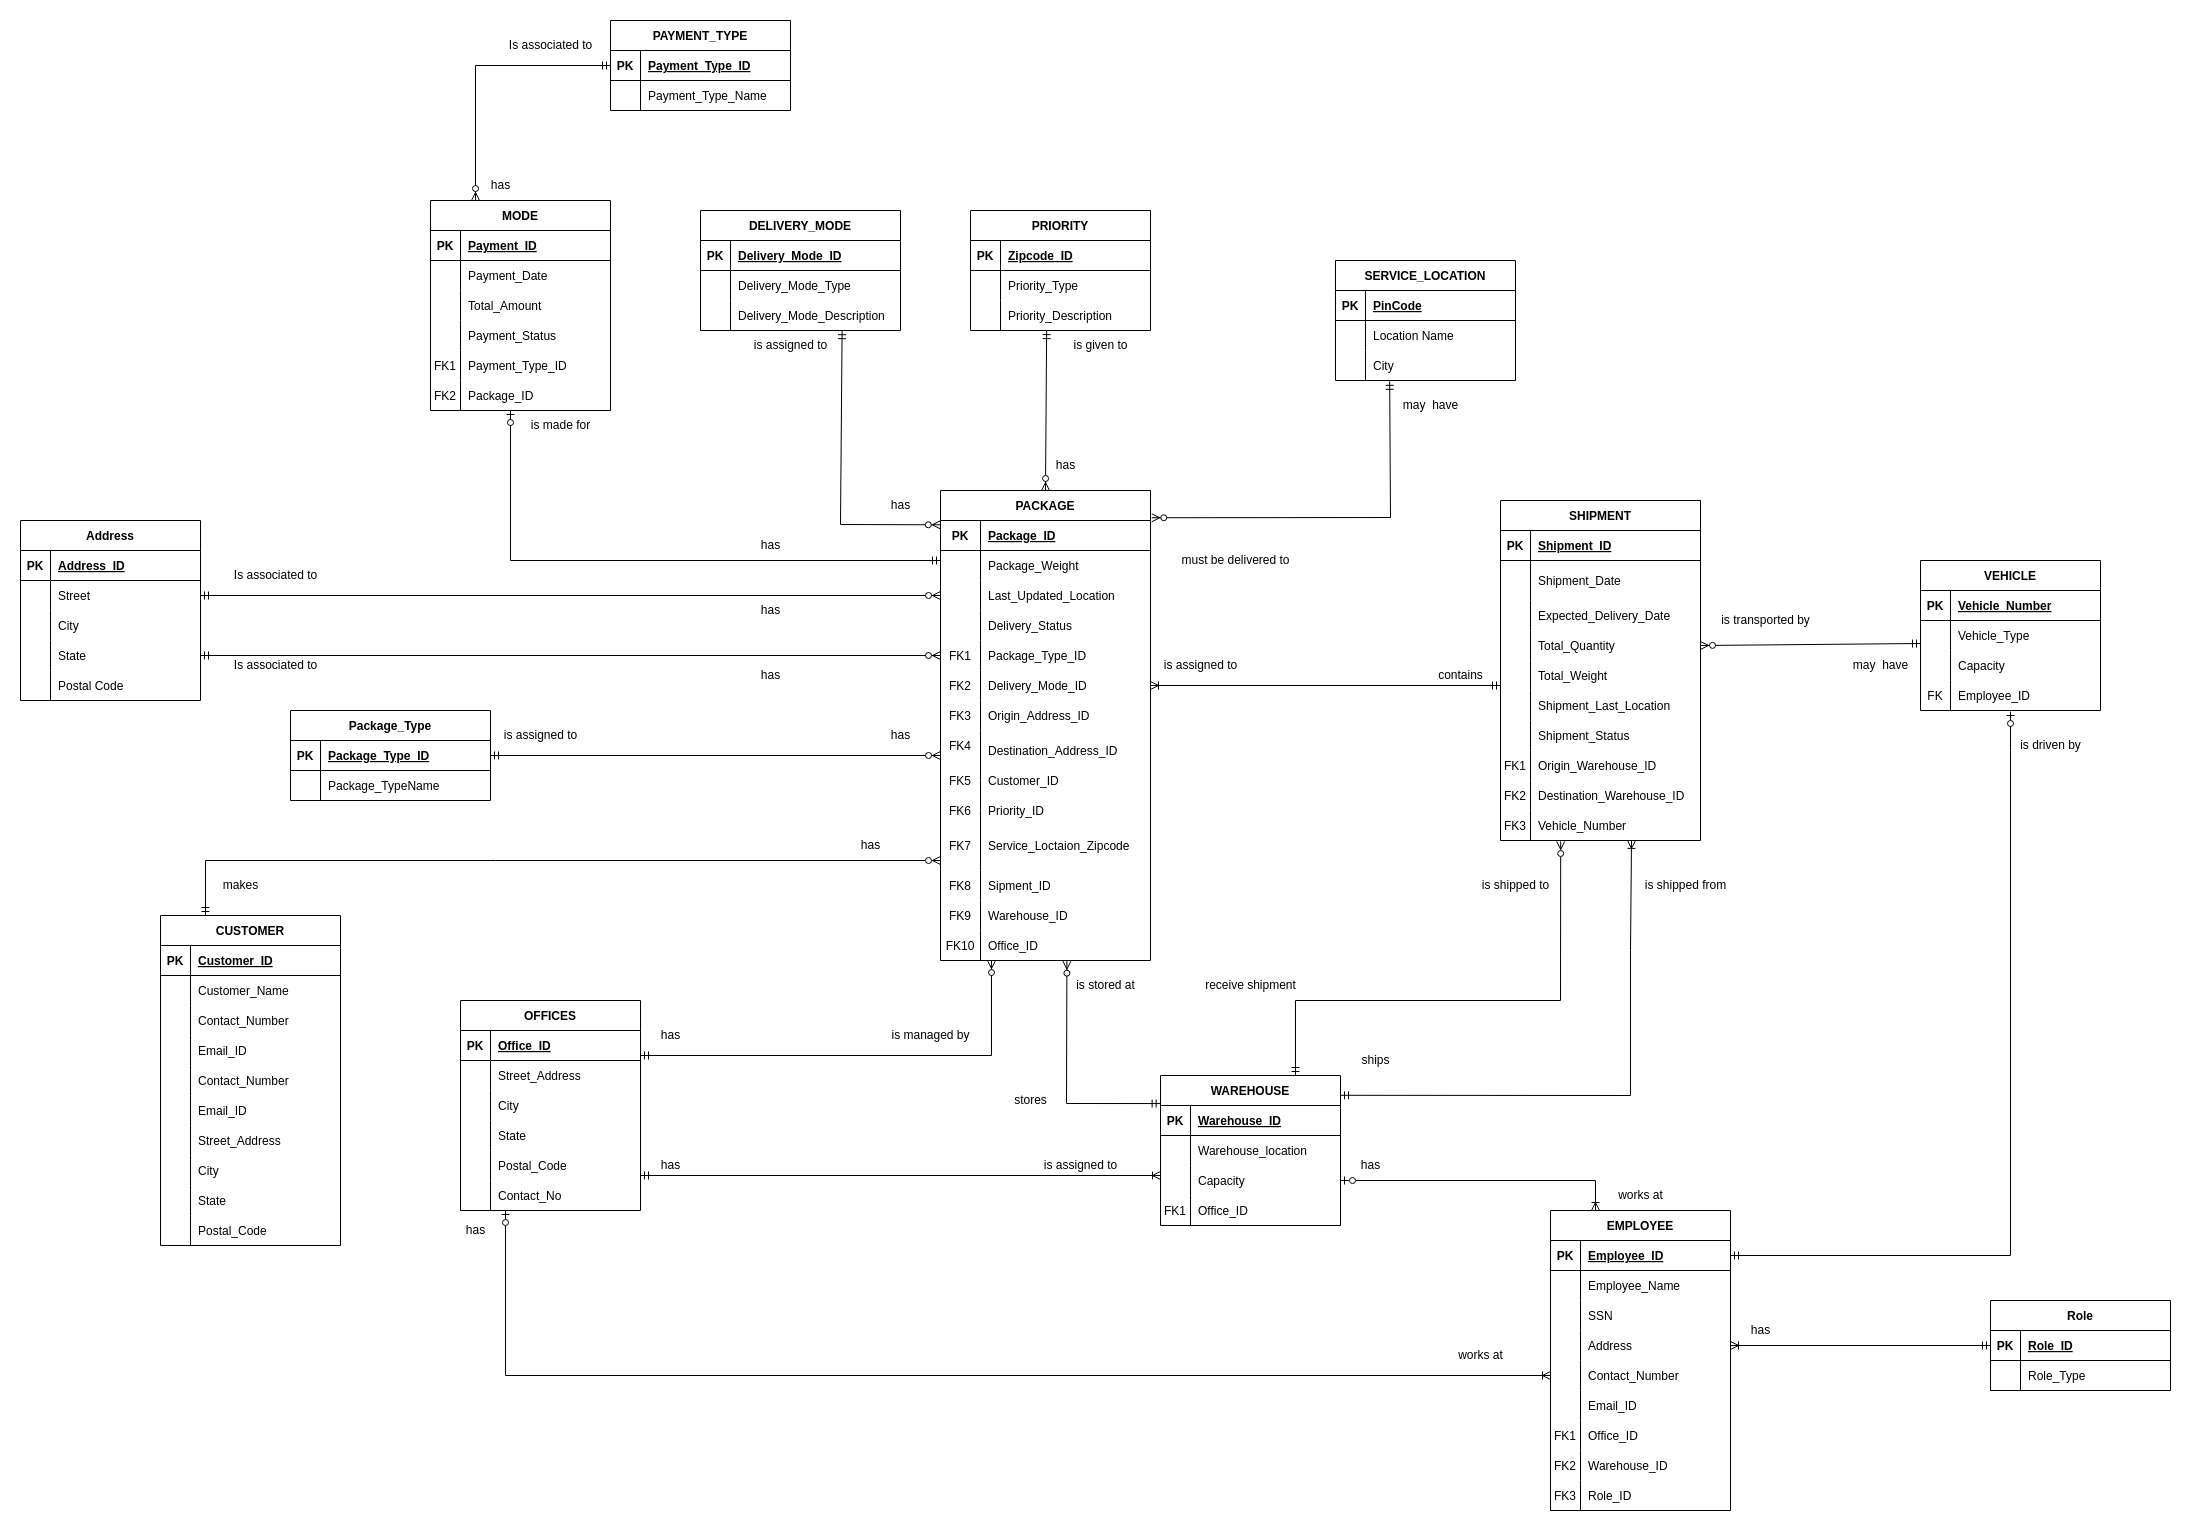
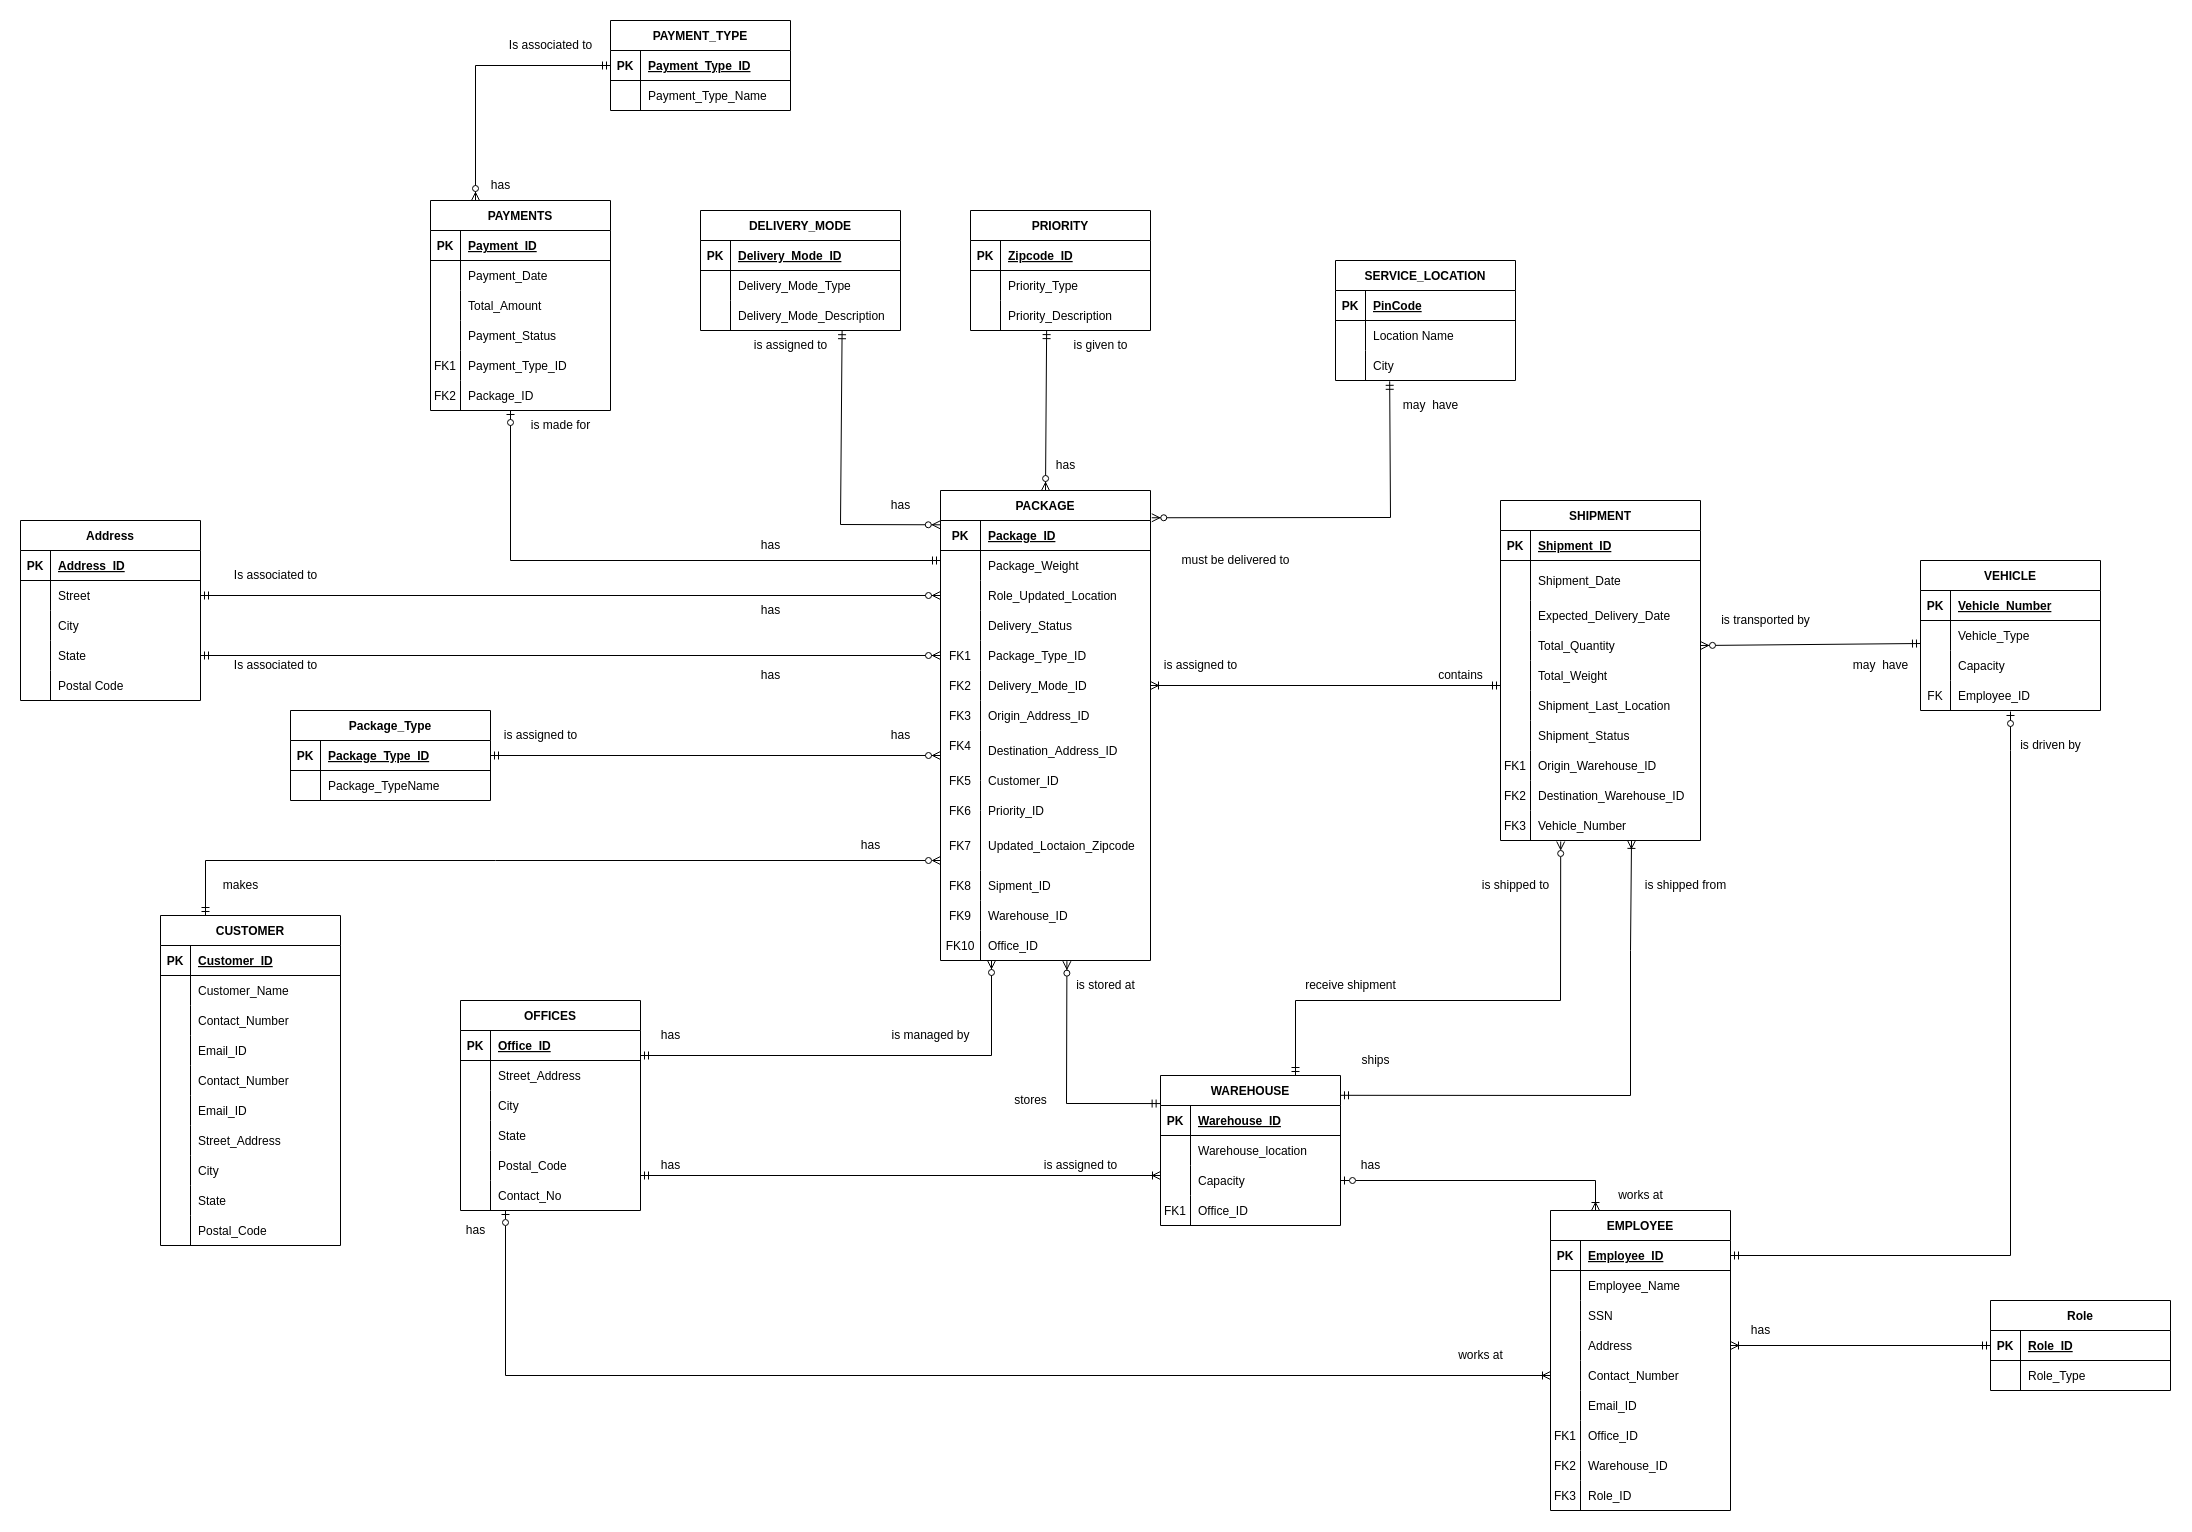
- <mxCell id="151" value="MODE" style="shape=table;startSize=30;container=1;collapsible=1;childLayout=tableLayout;fixedRows=1;rowLines=0;fontStyle=1;align=center;resizeLast=1;" vertex="1" parent="1"><mxGeometry x="430" y="200" width="180" height="210" as="geometry" /></mxCell>
+ <mxCell id="151" value="PAYMENTS" style="shape=table;startSize=30;container=1;collapsible=1;childLayout=tableLayout;fixedRows=1;rowLines=0;fontStyle=1;align=center;resizeLast=1;" vertex="1" parent="1"><mxGeometry x="430" y="200" width="180" height="210" as="geometry" /></mxCell>
- <mxCell id="42" value="Last_Updated_Location" style="shape=partialRectangle;connectable=0;fillColor=none;top=0;left=0;bottom=0;right=0;align=left;spacingLeft=6;overflow=hidden;" vertex="1" parent="40"><mxGeometry x="40" width="170" height="30" as="geometry"><mxRectangle width="170" height="30" as="alternateBounds" /></mxGeometry></mxCell>
+ <mxCell id="42" value="Role_Updated_Location" style="shape=partialRectangle;connectable=0;fillColor=none;top=0;left=0;bottom=0;right=0;align=left;spacingLeft=6;overflow=hidden;" vertex="1" parent="40"><mxGeometry x="40" width="170" height="30" as="geometry"><mxRectangle width="170" height="30" as="alternateBounds" /></mxGeometry></mxCell>
- <mxCell id="285" value="Service_Loctaion_Zipcode" style="shape=partialRectangle;connectable=0;fillColor=none;top=0;left=0;bottom=0;right=0;align=left;spacingLeft=6;fontStyle=0;overflow=hidden;" vertex="1" parent="1"><mxGeometry x="980" y="830" width="170" height="30" as="geometry"><mxRectangle width="170" height="30" as="alternateBounds" /></mxGeometry></mxCell>
+ <mxCell id="285" value="Updated_Loctaion_Zipcode" style="shape=partialRectangle;connectable=0;fillColor=none;top=0;left=0;bottom=0;right=0;align=left;spacingLeft=6;fontStyle=0;overflow=hidden;" vertex="1" parent="1"><mxGeometry x="980" y="830" width="170" height="30" as="geometry"><mxRectangle width="170" height="30" as="alternateBounds" /></mxGeometry></mxCell>
- <mxCell id="258" value="receive shipment" style="text;html=1;align=center;verticalAlign=middle;resizable=0;points=[];autosize=1;strokeColor=none;fillColor=none;" vertex="1" parent="1"><mxGeometry x="1190" y="970" width="120" height="30" as="geometry" /></mxCell>
+ <mxCell id="258" value="receive shipment" style="text;html=1;align=center;verticalAlign=middle;resizable=0;points=[];autosize=1;strokeColor=none;fillColor=none;" vertex="1" parent="1"><mxGeometry x="1290" y="970" width="120" height="30" as="geometry" /></mxCell>
